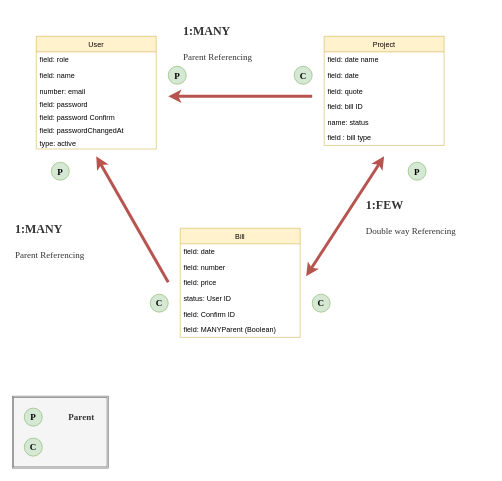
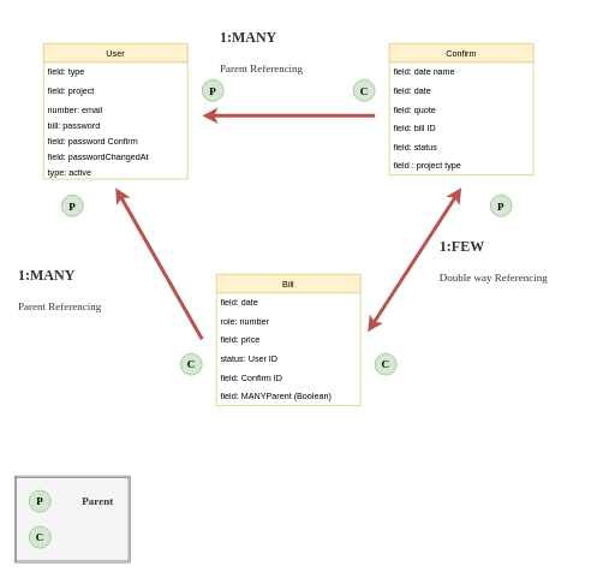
- <mxCell id="10" value="Project" style="swimlane;fontStyle=0;childLayout=stackLayout;horizontal=1;startSize=26;fillColor=#fff2cc;horizontalStack=0;resizeParent=1;resizeParentMax=0;resizeLast=0;collapsible=1;marginBottom=0;strokeColor=#d6b656;" vertex="1" parent="1"><mxGeometry x="540" y="60" width="200" height="182" as="geometry" /></mxCell>
+ <mxCell id="10" value="Confirm" style="swimlane;fontStyle=0;childLayout=stackLayout;horizontal=1;startSize=26;fillColor=#fff2cc;horizontalStack=0;resizeParent=1;resizeParentMax=0;resizeLast=0;collapsible=1;marginBottom=0;strokeColor=#d6b656;" vertex="1" parent="1"><mxGeometry x="540" y="60" width="200" height="182" as="geometry" /></mxCell>
- <mxCell id="3" value="field: role" style="text;strokeColor=none;fillColor=none;align=left;verticalAlign=top;spacingLeft=4;spacingRight=4;overflow=hidden;rotatable=0;points=[[0,0.5],[1,0.5]];portConstraint=eastwest;" vertex="1" parent="2"><mxGeometry y="26" width="200" height="26" as="geometry" /></mxCell>
+ <mxCell id="3" value="field: type" style="text;strokeColor=none;fillColor=none;align=left;verticalAlign=top;spacingLeft=4;spacingRight=4;overflow=hidden;rotatable=0;points=[[0,0.5],[1,0.5]];portConstraint=eastwest;" vertex="1" parent="2"><mxGeometry y="26" width="200" height="26" as="geometry" /></mxCell>
- <mxCell id="4" value="field: name&#10;" style="text;strokeColor=none;fillColor=none;align=left;verticalAlign=top;spacingLeft=4;spacingRight=4;overflow=hidden;rotatable=0;points=[[0,0.5],[1,0.5]];portConstraint=eastwest;" vertex="1" parent="2"><mxGeometry y="52" width="200" height="26" as="geometry" /></mxCell>
+ <mxCell id="4" value="field: project&#10;" style="text;strokeColor=none;fillColor=none;align=left;verticalAlign=top;spacingLeft=4;spacingRight=4;overflow=hidden;rotatable=0;points=[[0,0.5],[1,0.5]];portConstraint=eastwest;" vertex="1" parent="2"><mxGeometry y="52" width="200" height="26" as="geometry" /></mxCell>
- <mxCell id="6" value="field: password" style="text;strokeColor=none;fillColor=none;align=left;verticalAlign=top;spacingLeft=4;spacingRight=4;overflow=hidden;rotatable=0;points=[[0,0.5],[1,0.5]];portConstraint=eastwest;" vertex="1" parent="2"><mxGeometry y="100" width="200" height="22" as="geometry" /></mxCell>
+ <mxCell id="6" value="bill: password" style="text;strokeColor=none;fillColor=none;align=left;verticalAlign=top;spacingLeft=4;spacingRight=4;overflow=hidden;rotatable=0;points=[[0,0.5],[1,0.5]];portConstraint=eastwest;" vertex="1" parent="2"><mxGeometry y="100" width="200" height="22" as="geometry" /></mxCell>
- <mxCell id="15" value="name: status" style="text;strokeColor=none;fillColor=none;align=left;verticalAlign=top;spacingLeft=4;spacingRight=4;overflow=hidden;rotatable=0;points=[[0,0.5],[1,0.5]];portConstraint=eastwest;" vertex="1" parent="10"><mxGeometry y="130" width="200" height="26" as="geometry" /></mxCell>
+ <mxCell id="15" value="field: status" style="text;strokeColor=none;fillColor=none;align=left;verticalAlign=top;spacingLeft=4;spacingRight=4;overflow=hidden;rotatable=0;points=[[0,0.5],[1,0.5]];portConstraint=eastwest;" vertex="1" parent="10"><mxGeometry y="130" width="200" height="26" as="geometry" /></mxCell>
- <mxCell id="16" value="field : bill type" style="text;strokeColor=none;fillColor=none;align=left;verticalAlign=top;spacingLeft=4;spacingRight=4;overflow=hidden;rotatable=0;points=[[0,0.5],[1,0.5]];portConstraint=eastwest;" vertex="1" parent="10"><mxGeometry y="156" width="200" height="26" as="geometry" /></mxCell>
+ <mxCell id="16" value="field : project type" style="text;strokeColor=none;fillColor=none;align=left;verticalAlign=top;spacingLeft=4;spacingRight=4;overflow=hidden;rotatable=0;points=[[0,0.5],[1,0.5]];portConstraint=eastwest;" vertex="1" parent="10"><mxGeometry y="156" width="200" height="26" as="geometry" /></mxCell>
- <mxCell id="19" value="field: number" style="text;strokeColor=none;fillColor=none;align=left;verticalAlign=top;spacingLeft=4;spacingRight=4;overflow=hidden;rotatable=0;points=[[0,0.5],[1,0.5]];portConstraint=eastwest;" vertex="1" parent="17"><mxGeometry y="52" width="200" height="26" as="geometry" /></mxCell>
+ <mxCell id="19" value="role: number" style="text;strokeColor=none;fillColor=none;align=left;verticalAlign=top;spacingLeft=4;spacingRight=4;overflow=hidden;rotatable=0;points=[[0,0.5],[1,0.5]];portConstraint=eastwest;" vertex="1" parent="17"><mxGeometry y="52" width="200" height="26" as="geometry" /></mxCell>
